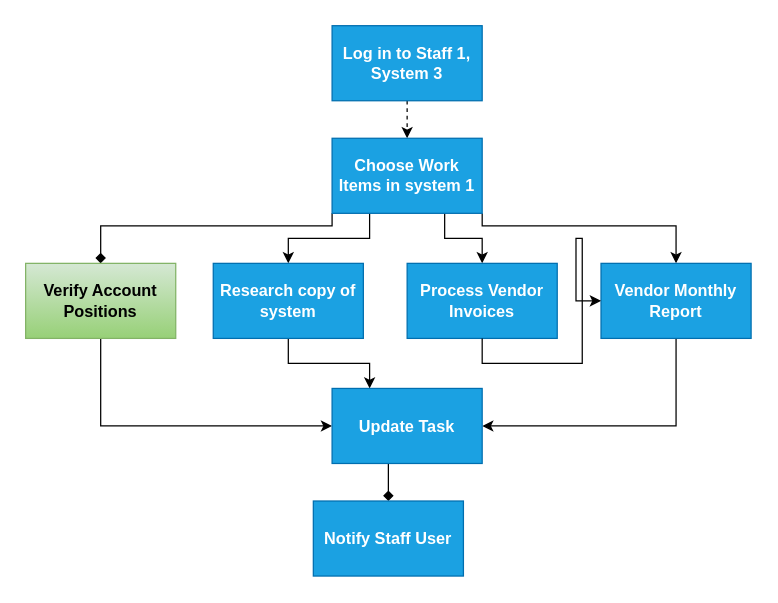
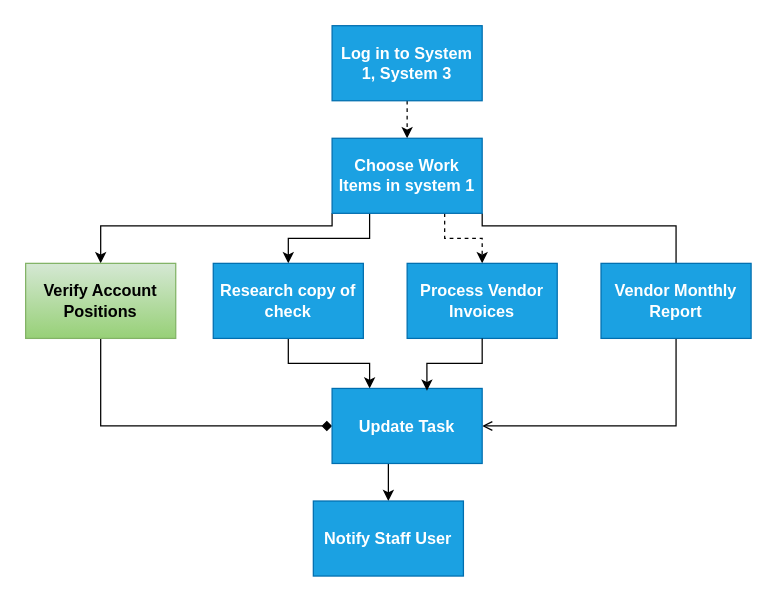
- <mxCell id="3" value="Log in to Staff 1, System 3" style="rounded=0;whiteSpace=wrap;html=1;fillColor=#1ba1e2;strokeColor=#006EAF;fontColor=#ffffff;fontStyle=1;fontSize=13;" parent="1" vertex="1"><mxGeometry x="265" y="20" width="120" height="60" as="geometry" /></mxCell>
+ <mxCell id="3" value="Log in to System 1, System 3" style="rounded=0;whiteSpace=wrap;html=1;fillColor=#1ba1e2;strokeColor=#006EAF;fontColor=#ffffff;fontStyle=1;fontSize=13;" parent="1" vertex="1"><mxGeometry x="265" y="20" width="120" height="60" as="geometry" /></mxCell>
- <mxCell id="6" style="edgeStyle=orthogonalEdgeStyle;rounded=0;orthogonalLoop=1;jettySize=auto;html=1;exitX=0.75;exitY=1;exitDx=0;exitDy=0;entryX=0.5;entryY=0;entryDx=0;entryDy=0;" parent="1" source="8" target="13" edge="1"><mxGeometry relative="1" as="geometry"><Array as="points"><mxPoint x="355" y="190" /><mxPoint x="385" y="190" /></Array></mxGeometry></mxCell>
+ <mxCell id="6" style="edgeStyle=orthogonalEdgeStyle;rounded=0;orthogonalLoop=1;jettySize=auto;html=1;exitX=0.75;exitY=1;exitDx=0;exitDy=0;entryX=0.5;entryY=0;entryDx=0;entryDy=0;dashed=1;" parent="1" source="8" target="13" edge="1"><mxGeometry relative="1" as="geometry"><Array as="points"><mxPoint x="355" y="190" /><mxPoint x="385" y="190" /></Array></mxGeometry></mxCell>
- <mxCell id="4" style="edgeStyle=orthogonalEdgeStyle;rounded=0;orthogonalLoop=1;jettySize=auto;html=1;exitX=0;exitY=1;exitDx=0;exitDy=0;entryX=0.5;entryY=0;entryDx=0;entryDy=0;endArrow=diamond;" parent="1" source="8" target="10" edge="1"><mxGeometry relative="1" as="geometry"><Array as="points"><mxPoint x="265" y="180" /><mxPoint x="80" y="180" /></Array></mxGeometry></mxCell>
+ <mxCell id="4" style="edgeStyle=orthogonalEdgeStyle;rounded=0;orthogonalLoop=1;jettySize=auto;html=1;exitX=0;exitY=1;exitDx=0;exitDy=0;entryX=0.5;entryY=0;entryDx=0;entryDy=0;" parent="1" source="8" target="10" edge="1"><mxGeometry relative="1" as="geometry"><Array as="points"><mxPoint x="265" y="180" /><mxPoint x="80" y="180" /></Array></mxGeometry></mxCell>
- <mxCell id="7" style="edgeStyle=orthogonalEdgeStyle;rounded=0;orthogonalLoop=1;jettySize=auto;html=1;exitX=1;exitY=1;exitDx=0;exitDy=0;entryX=0.5;entryY=0;entryDx=0;entryDy=0;" parent="1" source="8" target="15" edge="1"><mxGeometry relative="1" as="geometry"><Array as="points"><mxPoint x="385" y="180" /><mxPoint x="540" y="180" /></Array></mxGeometry></mxCell>
+ <mxCell id="7" style="edgeStyle=orthogonalEdgeStyle;rounded=0;orthogonalLoop=1;jettySize=auto;html=1;exitX=1;exitY=1;exitDx=0;exitDy=0;entryX=0.5;entryY=0;entryDx=0;entryDy=0;endArrow=none;" parent="1" source="8" target="15" edge="1"><mxGeometry relative="1" as="geometry"><Array as="points"><mxPoint x="385" y="180" /><mxPoint x="540" y="180" /></Array></mxGeometry></mxCell>
- <mxCell id="12" value="Research copy of system" style="rounded=0;whiteSpace=wrap;html=1;fillColor=#1ba1e2;strokeColor=#006EAF;fontColor=#ffffff;fontStyle=1;fontSize=13;" parent="1" vertex="1"><mxGeometry x="170" y="210" width="120" height="60" as="geometry" /></mxCell>
+ <mxCell id="12" value="Research copy of check" style="rounded=0;whiteSpace=wrap;html=1;fillColor=#1ba1e2;strokeColor=#006EAF;fontColor=#ffffff;fontStyle=1;fontSize=13;" parent="1" vertex="1"><mxGeometry x="170" y="210" width="120" height="60" as="geometry" /></mxCell>
- <mxCell id="18" style="edgeStyle=orthogonalEdgeStyle;rounded=0;orthogonalLoop=1;jettySize=auto;html=1;exitX=0.5;exitY=1;exitDx=0;exitDy=0;" parent="1" source="13" target="15" edge="1"><mxGeometry relative="1" as="geometry" /></mxCell>
+ <mxCell id="18" style="edgeStyle=orthogonalEdgeStyle;rounded=0;orthogonalLoop=1;jettySize=auto;html=1;exitX=0.5;exitY=1;exitDx=0;exitDy=0;entryX=0.632;entryY=0.03;entryDx=0;entryDy=0;entryPerimeter=0;" parent="1" source="13" target="17" edge="1"><mxGeometry relative="1" as="geometry" /></mxCell>
- <mxCell id="9" style="edgeStyle=orthogonalEdgeStyle;rounded=0;orthogonalLoop=1;jettySize=auto;html=1;exitX=0.5;exitY=1;exitDx=0;exitDy=0;entryX=0;entryY=0.5;entryDx=0;entryDy=0;" parent="1" source="10" target="17" edge="1"><mxGeometry relative="1" as="geometry" /></mxCell>
+ <mxCell id="9" style="edgeStyle=orthogonalEdgeStyle;rounded=0;orthogonalLoop=1;jettySize=auto;html=1;exitX=0.5;exitY=1;exitDx=0;exitDy=0;entryX=0;entryY=0.5;entryDx=0;entryDy=0;endArrow=diamond;" parent="1" source="10" target="17" edge="1"><mxGeometry relative="1" as="geometry" /></mxCell>
- <mxCell id="14" style="edgeStyle=orthogonalEdgeStyle;rounded=0;orthogonalLoop=1;jettySize=auto;html=1;exitX=0.5;exitY=1;exitDx=0;exitDy=0;entryX=1;entryY=0.5;entryDx=0;entryDy=0;" parent="1" source="15" target="17" edge="1"><mxGeometry relative="1" as="geometry" /></mxCell>
+ <mxCell id="14" style="edgeStyle=orthogonalEdgeStyle;rounded=0;orthogonalLoop=1;jettySize=auto;html=1;exitX=0.5;exitY=1;exitDx=0;exitDy=0;entryX=1;entryY=0.5;entryDx=0;entryDy=0;endArrow=open;" parent="1" source="15" target="17" edge="1"><mxGeometry relative="1" as="geometry" /></mxCell>
- <mxCell id="16" style="edgeStyle=orthogonalEdgeStyle;rounded=0;orthogonalLoop=1;jettySize=auto;html=1;exitX=0.5;exitY=1;exitDx=0;exitDy=0;entryX=0.5;entryY=0;entryDx=0;entryDy=0;endArrow=diamond;" parent="1" source="17" target="19" edge="1"><mxGeometry relative="1" as="geometry" /></mxCell>
+ <mxCell id="16" style="edgeStyle=orthogonalEdgeStyle;rounded=0;orthogonalLoop=1;jettySize=auto;html=1;exitX=0.5;exitY=1;exitDx=0;exitDy=0;entryX=0.5;entryY=0;entryDx=0;entryDy=0;" parent="1" source="17" target="19" edge="1"><mxGeometry relative="1" as="geometry" /></mxCell>
